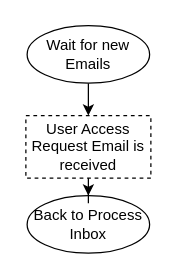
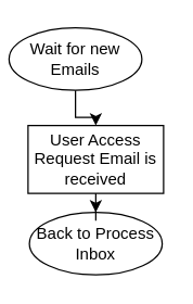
- <mxCell id="3" value="Wait for new Emails" style="ellipse;whiteSpace=wrap;html=1;" vertex="1" parent="1"><mxGeometry x="21" y="20" width="98" height="46" as="geometry" /></mxCell>
+ <mxCell id="3" value="Wait for new Emails" style="ellipse;whiteSpace=wrap;html=1;" vertex="1" parent="1"><mxGeometry x="6" y="20" width="98" height="46" as="geometry" /></mxCell>
- <mxCell id="6" value="User Access Request Email is received" style="rounded=0;whiteSpace=wrap;html=1;dashed=1;" vertex="1" parent="1"><mxGeometry x="20" y="92" width="100" height="50" as="geometry" /></mxCell>
+ <mxCell id="6" value="User Access Request Email is received" style="rounded=0;whiteSpace=wrap;html=1;" vertex="1" parent="1"><mxGeometry x="20" y="92" width="100" height="50" as="geometry" /></mxCell>
